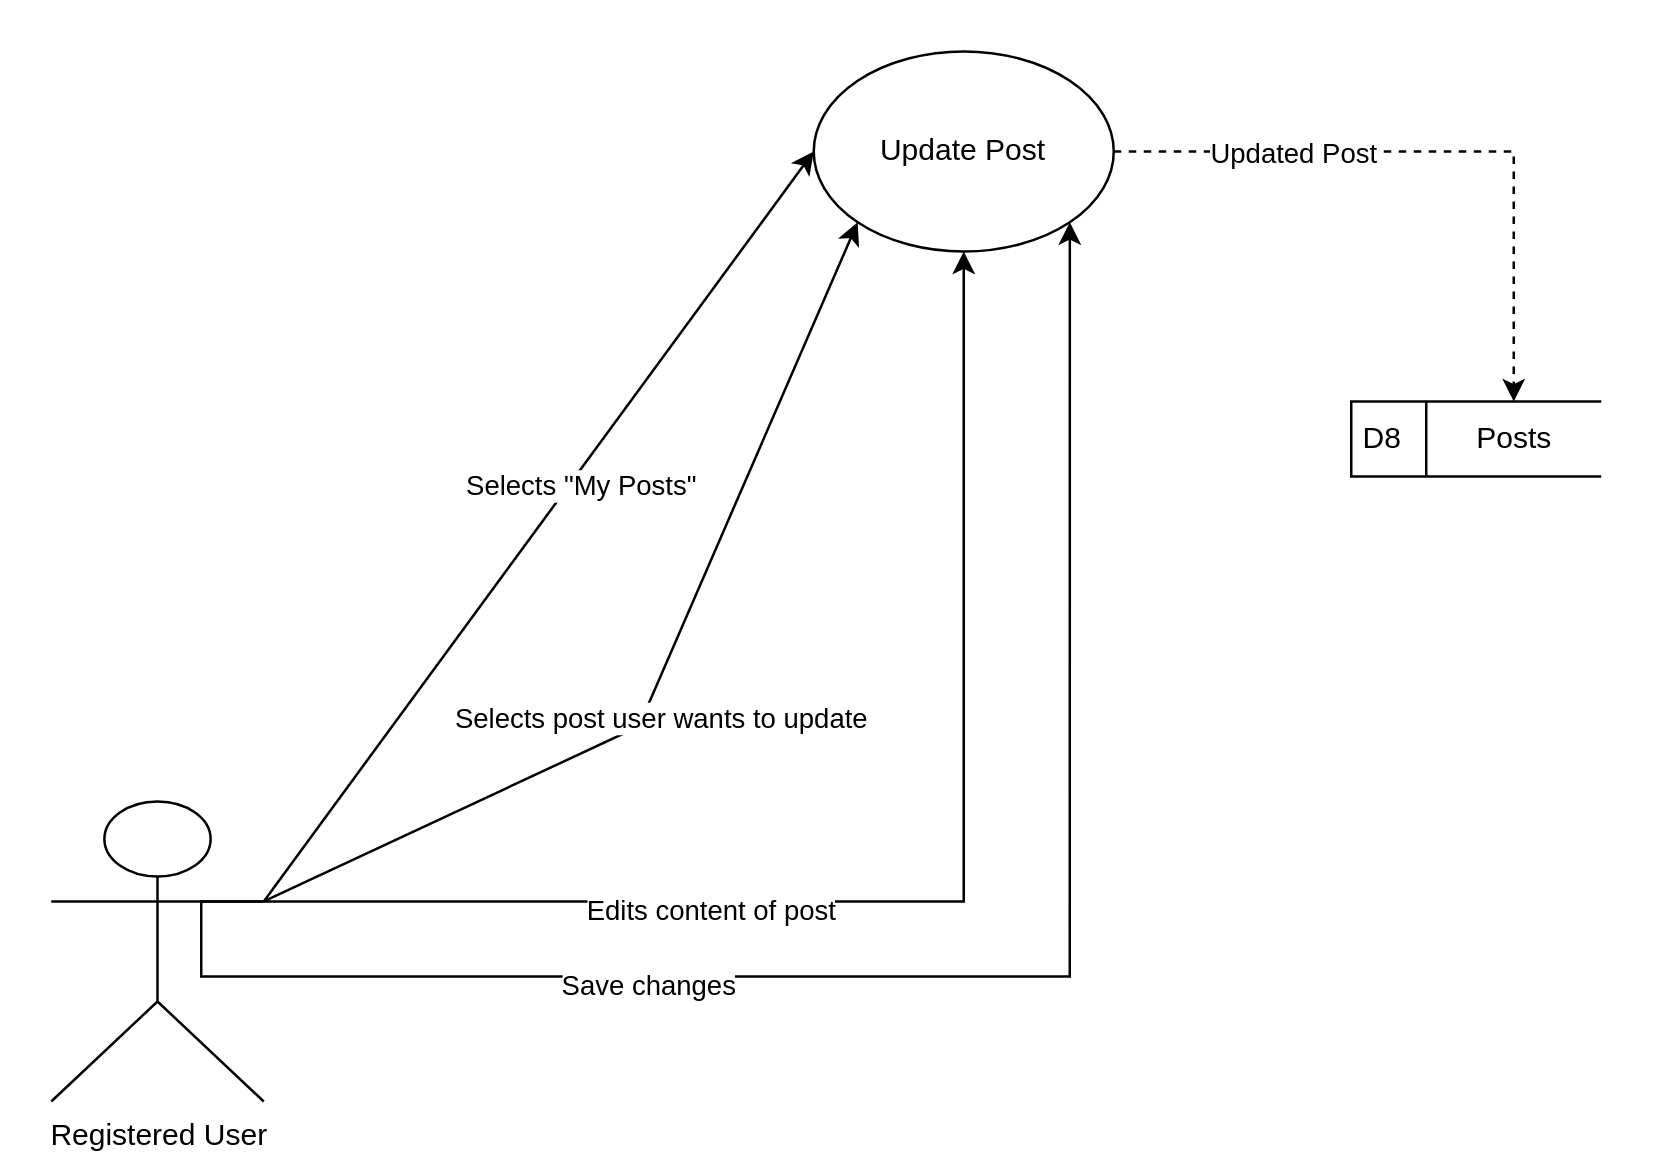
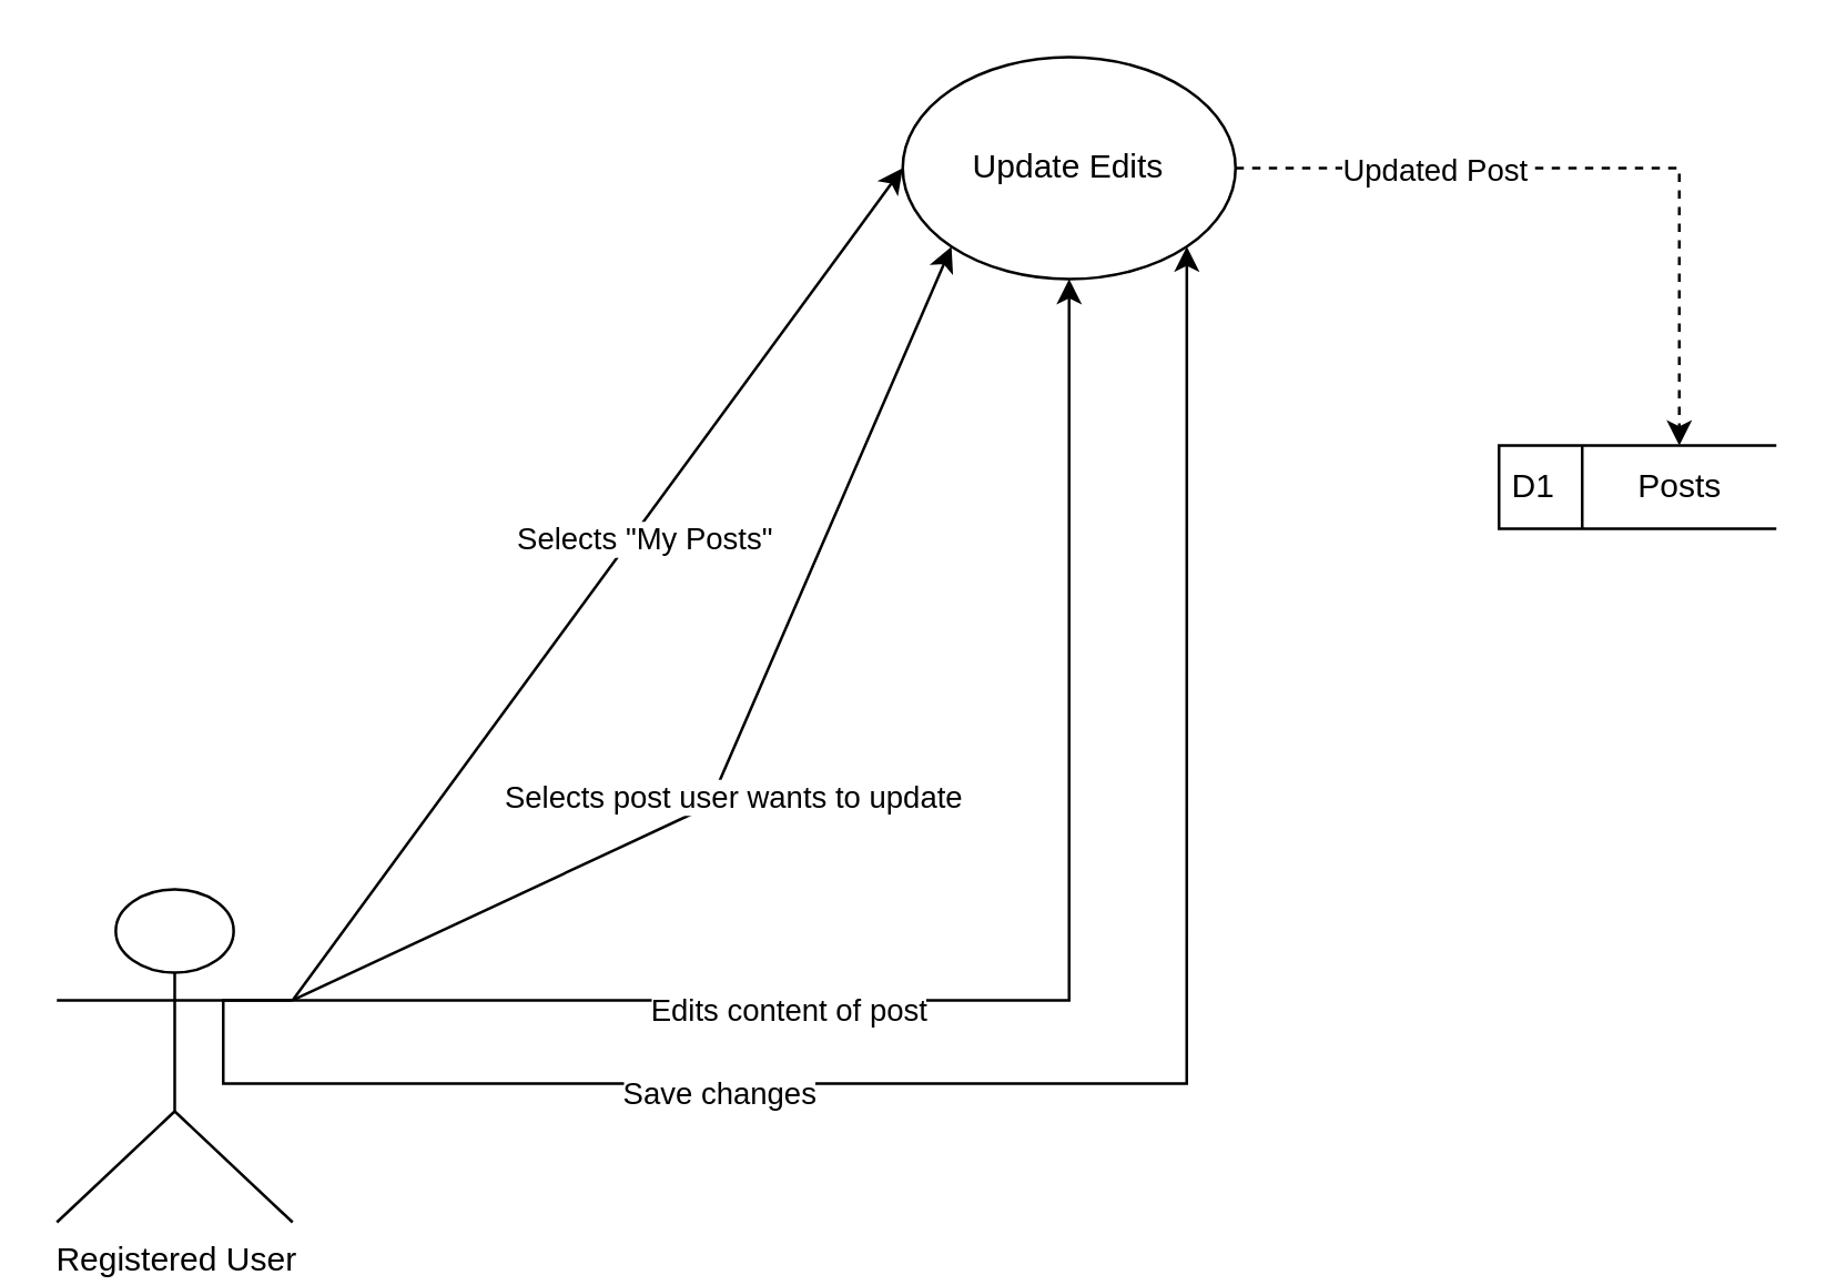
- <mxCell id="13" value="Update Post" style="ellipse;whiteSpace=wrap;html=1;" vertex="1" parent="1"><mxGeometry x="325" y="20" width="120" height="80" as="geometry" /></mxCell>
+ <mxCell id="13" value="Update Edits" style="ellipse;whiteSpace=wrap;html=1;" vertex="1" parent="1"><mxGeometry x="325" y="20" width="120" height="80" as="geometry" /></mxCell>
- <mxCell id="14" value="D8" style="html=1;dashed=0;whiteSpace=wrap;shape=mxgraph.dfd.dataStoreID;align=left;spacingLeft=3;points=[[0,0],[0.5,0],[1,0],[0,0.5],[1,0.5],[0,1],[0.5,1],[1,1]];" vertex="1" parent="1"><mxGeometry x="540" y="160" width="100" height="30" as="geometry" /></mxCell>
+ <mxCell id="14" value="D1" style="html=1;dashed=0;whiteSpace=wrap;shape=mxgraph.dfd.dataStoreID;align=left;spacingLeft=3;points=[[0,0],[0.5,0],[1,0],[0,0.5],[1,0.5],[0,1],[0.5,1],[1,1]];" vertex="1" parent="1"><mxGeometry x="540" y="160" width="100" height="30" as="geometry" /></mxCell>
